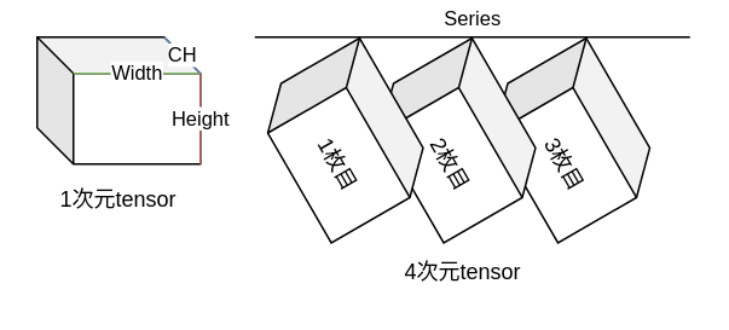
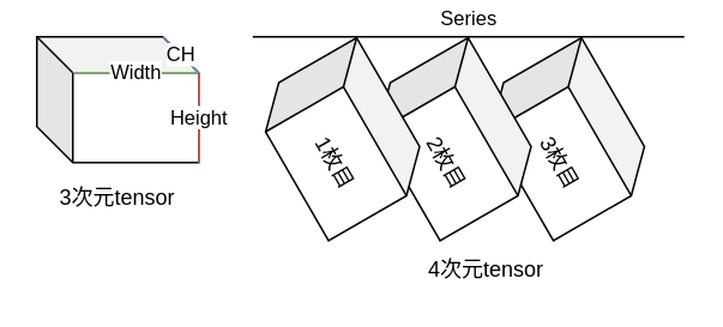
- <mxCell id="7" value="1次元tensor" style="text;html=1;strokeColor=none;fillColor=none;align=center;verticalAlign=middle;whiteSpace=wrap;rounded=0;" vertex="1" parent="1"><mxGeometry x="20" y="100" width="90" height="20" as="geometry" /></mxCell>
+ <mxCell id="7" value="3次元tensor" style="text;html=1;strokeColor=none;fillColor=none;align=center;verticalAlign=middle;whiteSpace=wrap;rounded=0;" vertex="1" parent="1"><mxGeometry x="20" y="100" width="90" height="20" as="geometry" /></mxCell>
- <mxCell id="11" value="4次元tensor" style="text;html=1;strokeColor=none;fillColor=none;align=center;verticalAlign=middle;whiteSpace=wrap;rounded=0;" vertex="1" parent="1"><mxGeometry x="210" y="140" width="90" height="20" as="geometry" /></mxCell>
+ <mxCell id="11" value="4次元tensor" style="text;html=1;strokeColor=none;fillColor=none;align=center;verticalAlign=middle;whiteSpace=wrap;rounded=0;" vertex="1" parent="1"><mxGeometry x="225" y="140" width="90" height="20" as="geometry" /></mxCell>
